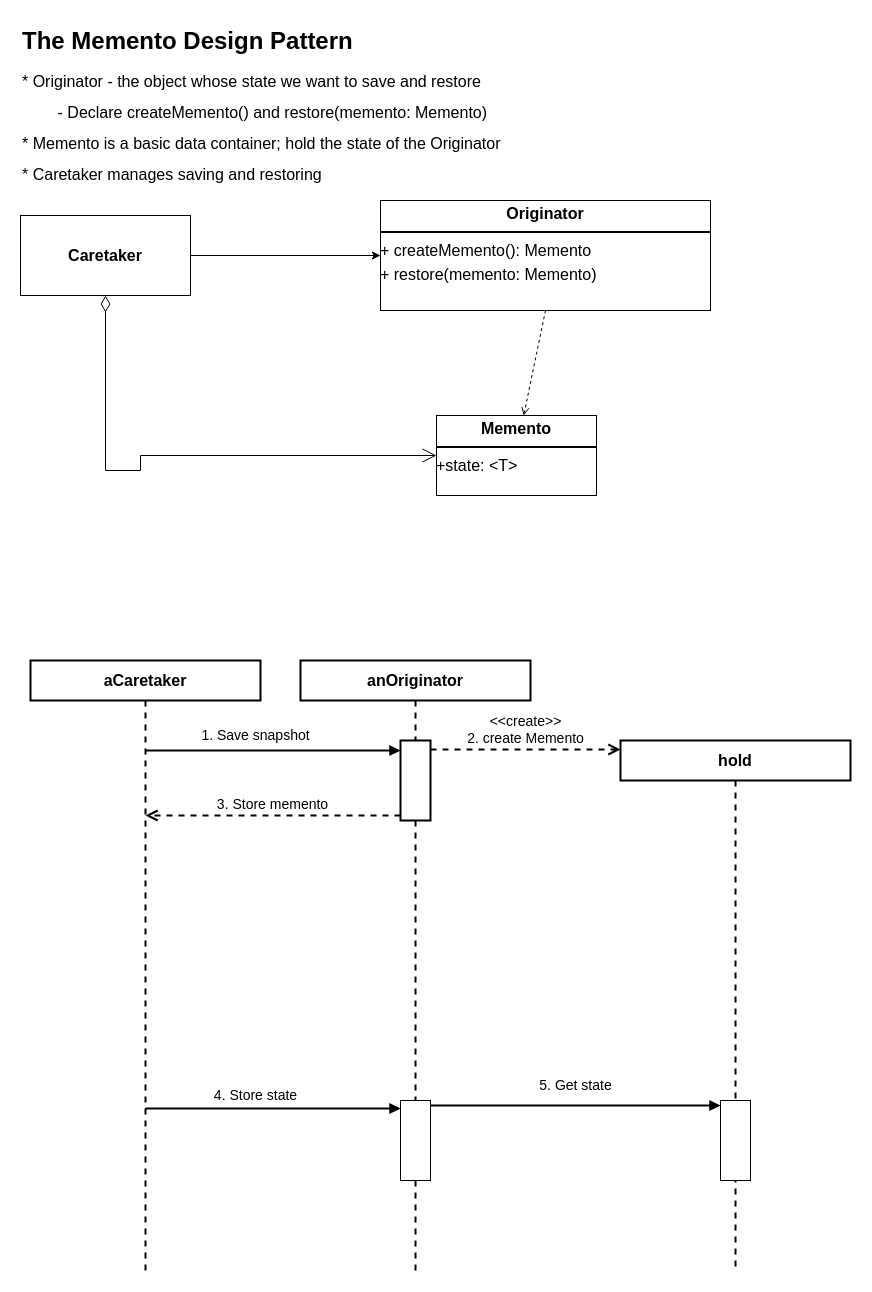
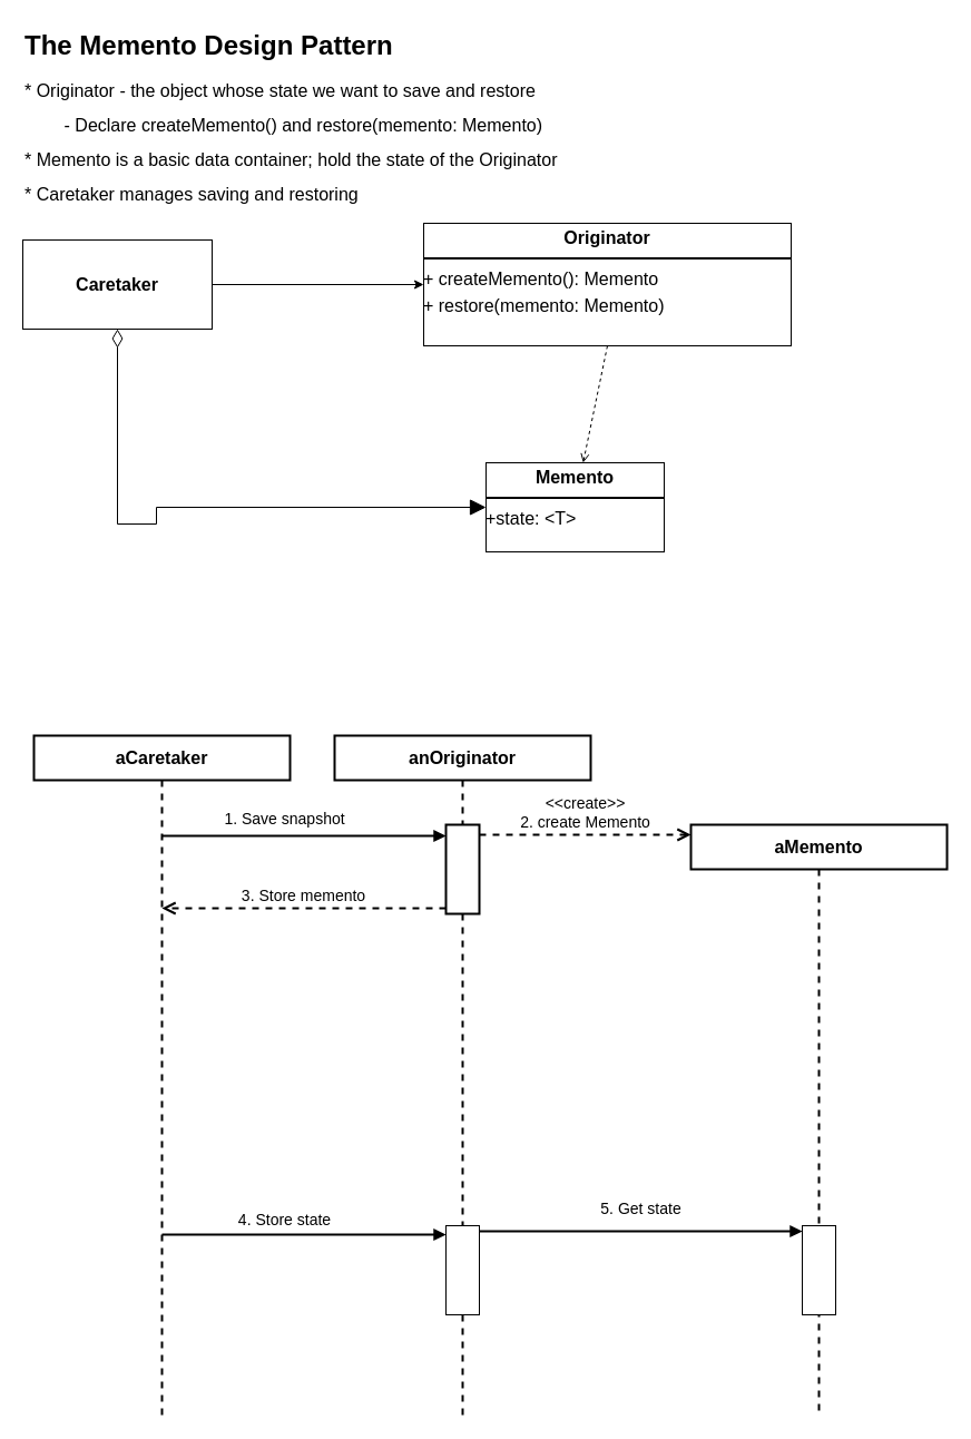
- <mxCell id="7" value="" style="endArrow=open;html=1;endSize=12;startArrow=diamondThin;startSize=14;startFill=0;edgeStyle=orthogonalEdgeStyle;align=left;verticalAlign=bottom;rounded=0;exitX=0.5;exitY=1;exitDx=0;exitDy=0;entryX=0;entryY=0.5;entryDx=0;entryDy=0;fontSize=16;" edge="1" parent="1" source="3" target="5"><mxGeometry x="-1" y="3" relative="1" as="geometry"><mxPoint x="230" y="315" as="sourcePoint" /><mxPoint x="200" y="565" as="targetPoint" /><Array as="points"><mxPoint x="140" y="470" /></Array></mxGeometry></mxCell>
+ <mxCell id="7" value="" style="endArrow=block;html=1;endSize=12;startArrow=diamondThin;startSize=14;startFill=0;edgeStyle=orthogonalEdgeStyle;align=left;verticalAlign=bottom;rounded=0;exitX=0.5;exitY=1;exitDx=0;exitDy=0;entryX=0;entryY=0.5;entryDx=0;entryDy=0;fontSize=16;" edge="1" parent="1" source="3" target="5"><mxGeometry x="-1" y="3" relative="1" as="geometry"><mxPoint x="230" y="315" as="sourcePoint" /><mxPoint x="200" y="565" as="targetPoint" /><Array as="points"><mxPoint x="140" y="470" /></Array></mxGeometry></mxCell>
- <mxCell id="13" value="&lt;b&gt;hold&lt;/b&gt;" style="shape=umlLifeline;perimeter=lifelinePerimeter;whiteSpace=wrap;html=1;container=1;dropTarget=0;collapsible=0;recursiveResize=0;outlineConnect=0;portConstraint=eastwest;newEdgeStyle={&quot;curved&quot;:0,&quot;rounded&quot;:0};strokeWidth=2;fontSize=16;" vertex="1" parent="1"><mxGeometry x="620" y="740" width="230" height="530" as="geometry" /></mxCell>
+ <mxCell id="13" value="&lt;b&gt;aMemento&lt;/b&gt;" style="shape=umlLifeline;perimeter=lifelinePerimeter;whiteSpace=wrap;html=1;container=1;dropTarget=0;collapsible=0;recursiveResize=0;outlineConnect=0;portConstraint=eastwest;newEdgeStyle={&quot;curved&quot;:0,&quot;rounded&quot;:0};strokeWidth=2;fontSize=16;" vertex="1" parent="1"><mxGeometry x="620" y="740" width="230" height="530" as="geometry" /></mxCell>
